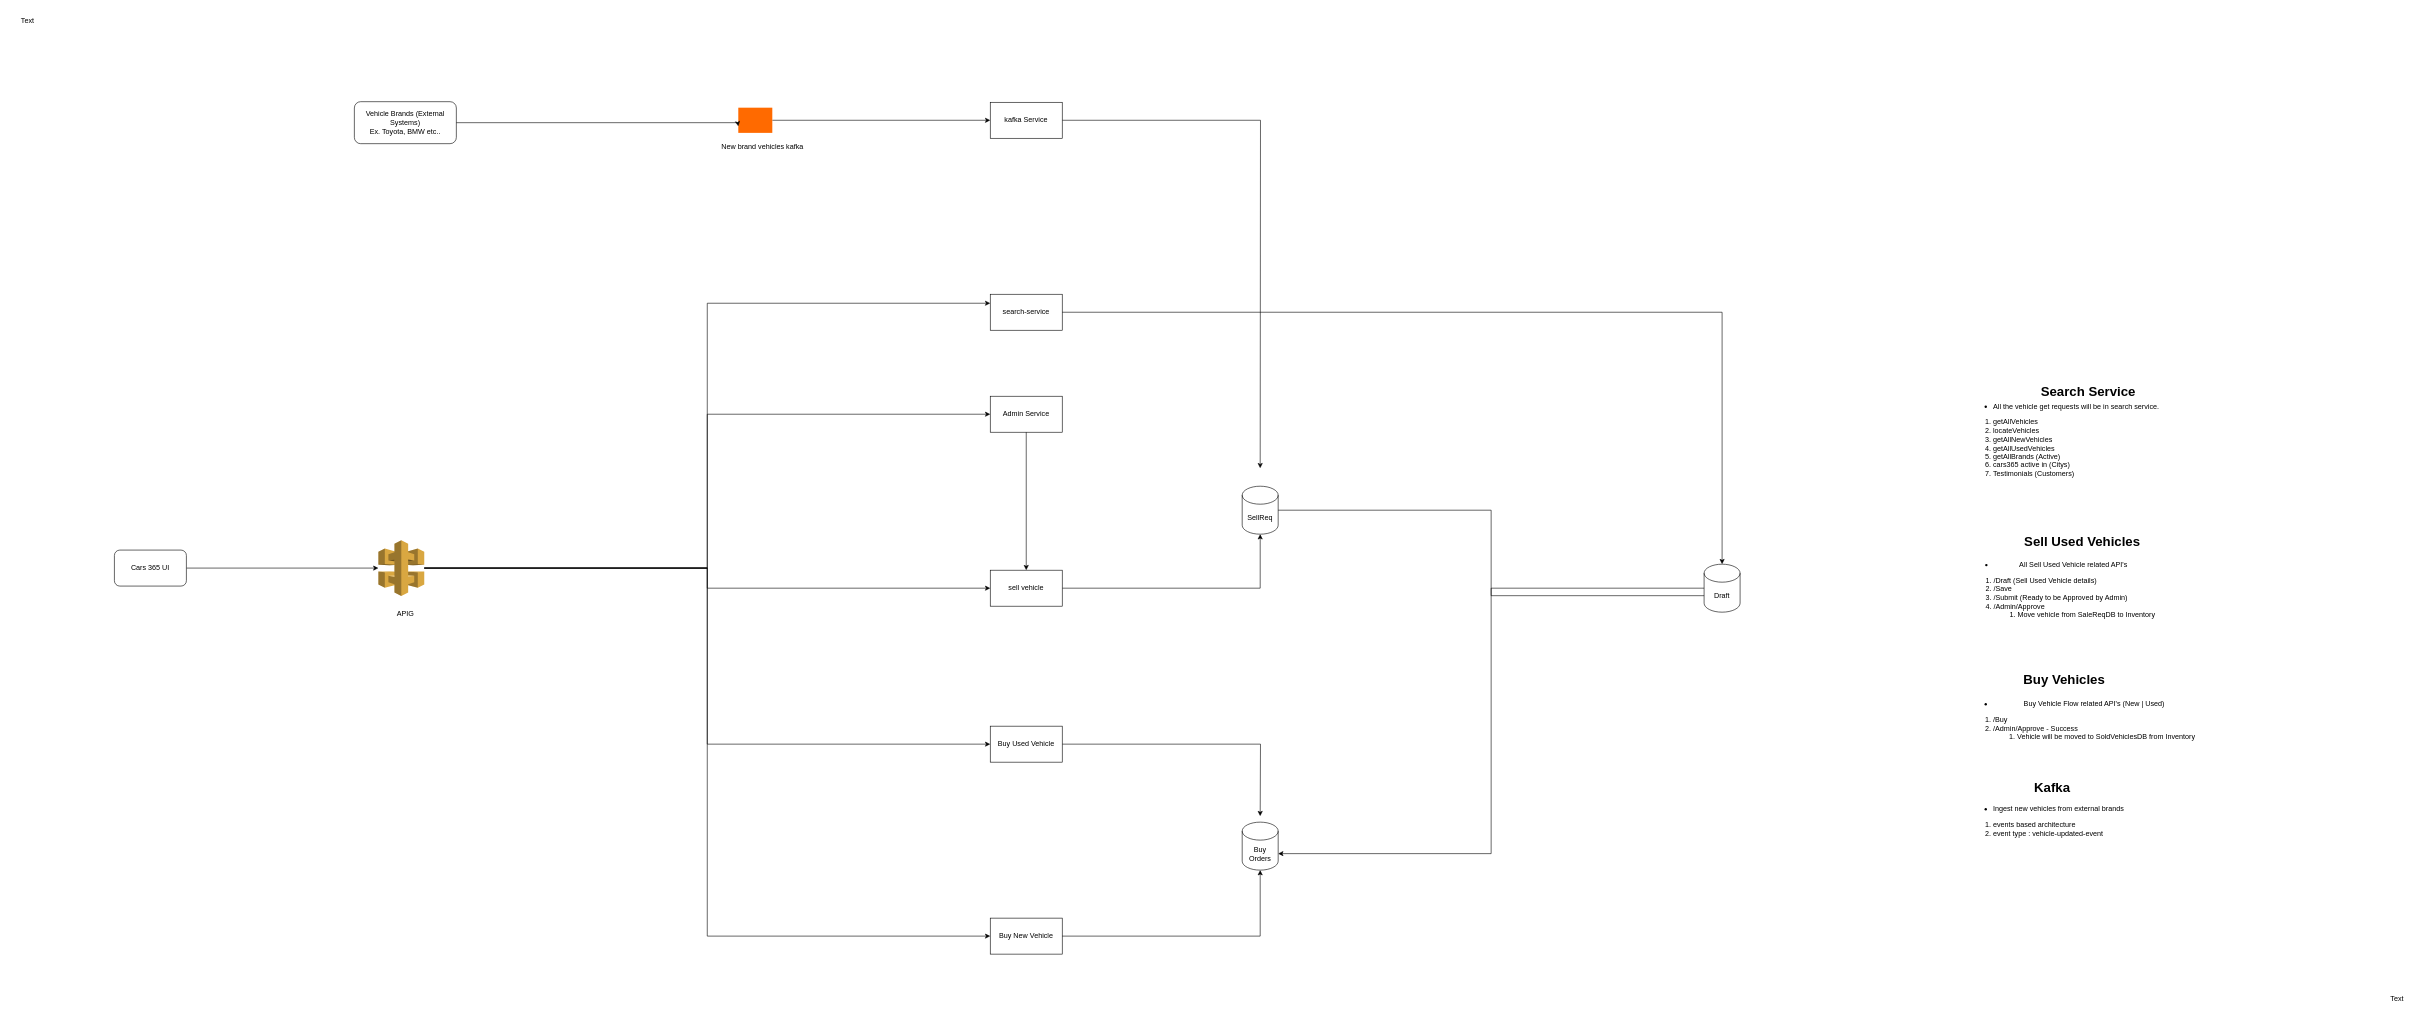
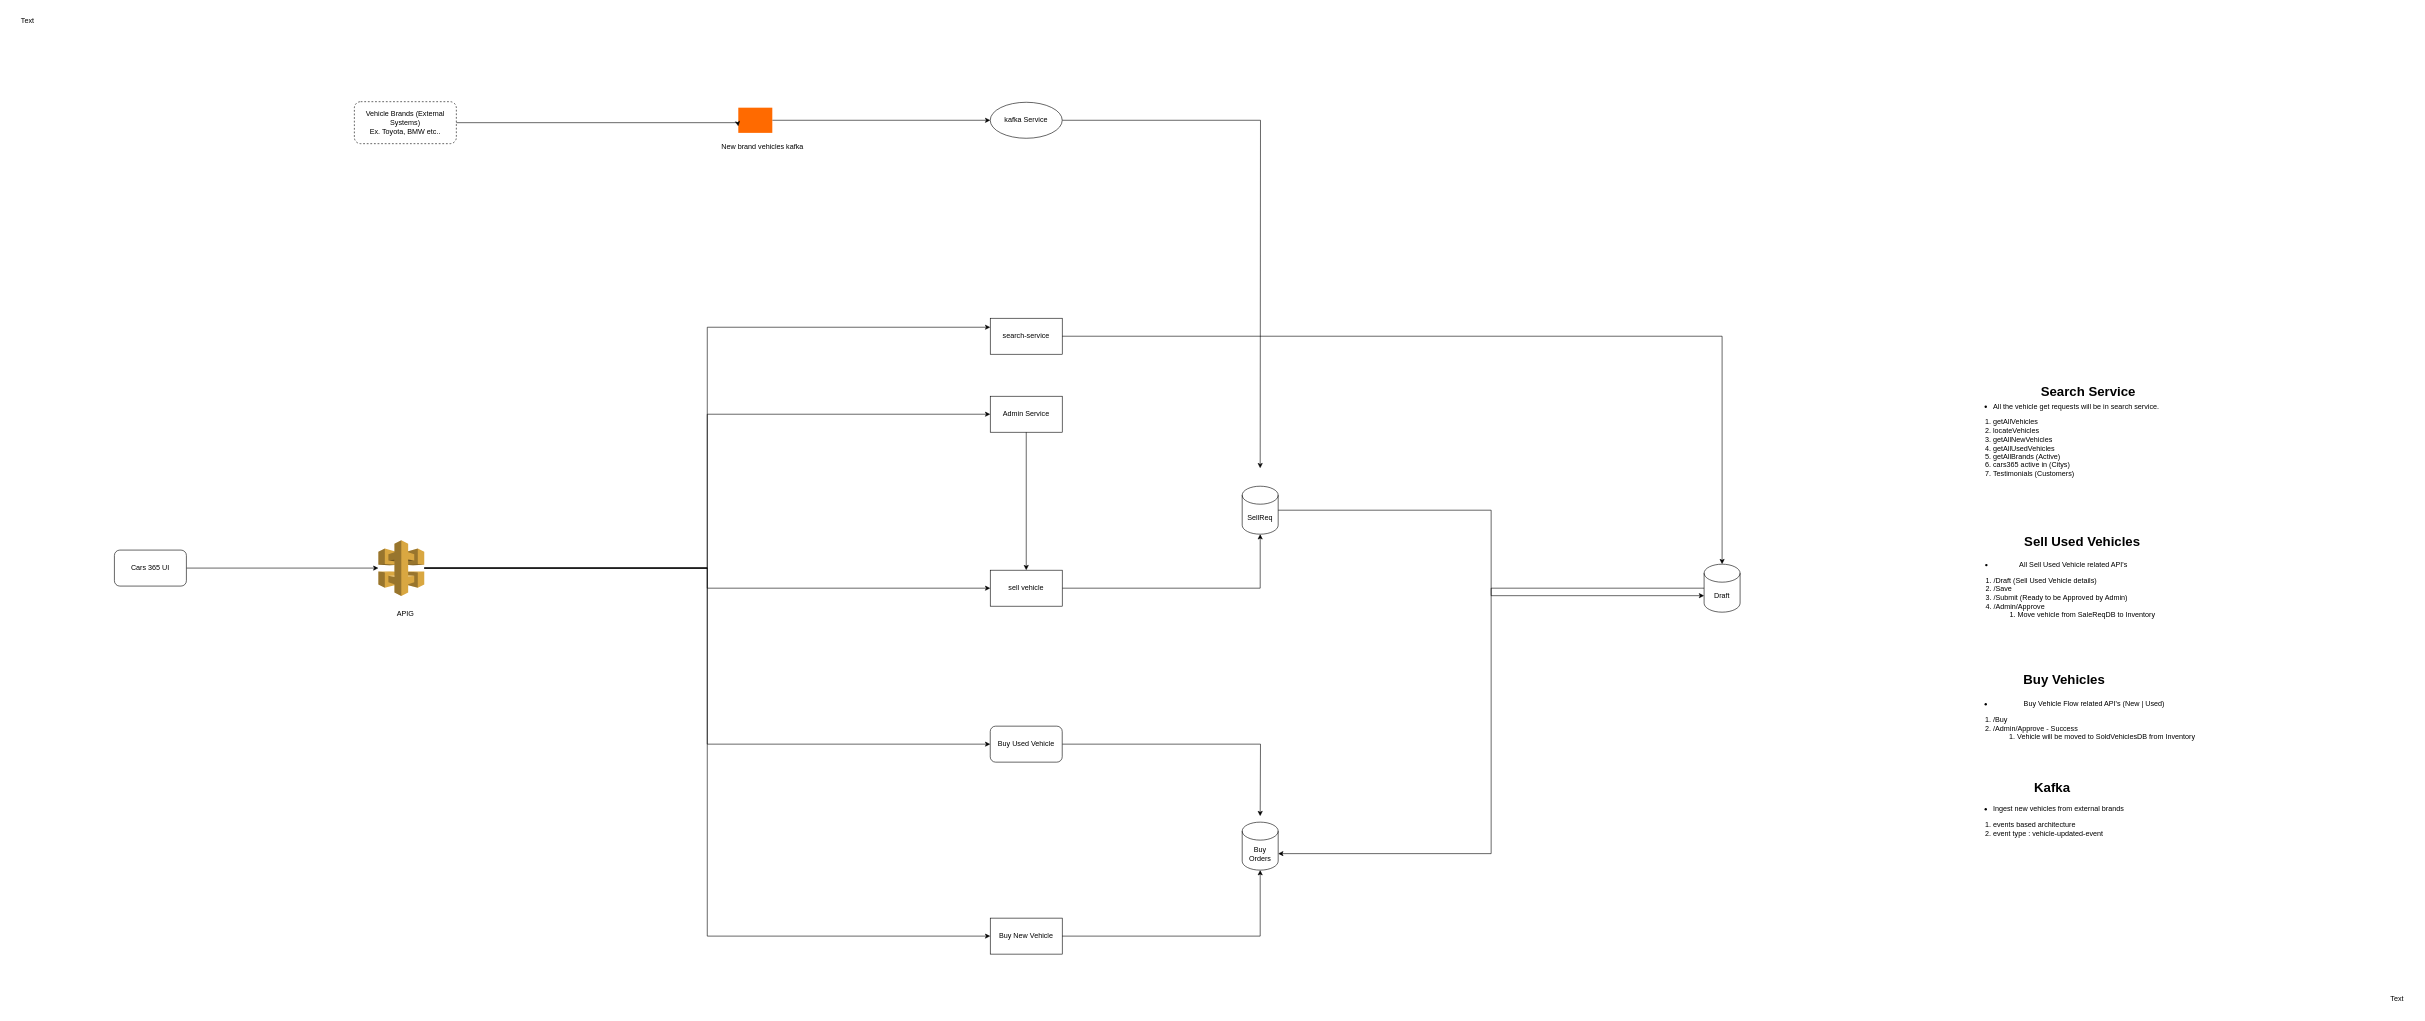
- <mxCell id="16" value="kafka Service" style="rounded=0;whiteSpace=wrap;html=1;" parent="1" vertex="1"><mxGeometry x="1650" y="170" width="120" height="60" as="geometry" /></mxCell>
+ <mxCell id="16" value="kafka Service" style="ellipse;whiteSpace=wrap;html=1;" parent="1" vertex="1"><mxGeometry x="1650" y="170" width="120" height="60" as="geometry" /></mxCell>
- <mxCell id="29" value="Vehicle Brands (External Systems)&lt;br&gt;Ex. Toyota, BMW etc.." style="rounded=1;whiteSpace=wrap;html=1;" vertex="1" parent="1"><mxGeometry x="590" y="169" width="170" height="70" as="geometry" /></mxCell>
+ <mxCell id="29" value="Vehicle Brands (External Systems)&lt;br&gt;Ex. Toyota, BMW etc.." style="rounded=1;whiteSpace=wrap;html=1;dashed=1;" vertex="1" parent="1"><mxGeometry x="590" y="169" width="170" height="70" as="geometry" /></mxCell>
- <mxCell id="2" value="search-service" style="rounded=0;whiteSpace=wrap;html=1;" parent="1" vertex="1"><mxGeometry x="1650" y="490" width="120" height="60" as="geometry" /></mxCell>
+ <mxCell id="2" value="search-service" style="rounded=0;whiteSpace=wrap;html=1;" parent="1" vertex="1"><mxGeometry x="1650" y="530" width="120" height="60" as="geometry" /></mxCell>
- <mxCell id="17" style="edgeStyle=orthogonalEdgeStyle;rounded=0;orthogonalLoop=1;jettySize=auto;html=1;entryX=0;entryY=0;entryDx=0;entryDy=52.5;entryPerimeter=0;endArrow=none;" edge="1" parent="1" source="8" target="10"><mxGeometry relative="1" as="geometry" /></mxCell>
+ <mxCell id="17" style="edgeStyle=orthogonalEdgeStyle;rounded=0;orthogonalLoop=1;jettySize=auto;html=1;entryX=0;entryY=0;entryDx=0;entryDy=52.5;entryPerimeter=0;" edge="1" parent="1" source="8" target="10"><mxGeometry relative="1" as="geometry" /></mxCell>
- <mxCell id="6" value="Buy Used Vehicle" style="rounded=0;whiteSpace=wrap;html=1;" parent="1" vertex="1"><mxGeometry x="1650" y="1210" width="120" height="60" as="geometry" /></mxCell>
+ <mxCell id="6" value="Buy Used Vehicle" style="whiteSpace=wrap;html=1;rounded=1;" parent="1" vertex="1"><mxGeometry x="1650" y="1210" width="120" height="60" as="geometry" /></mxCell>
